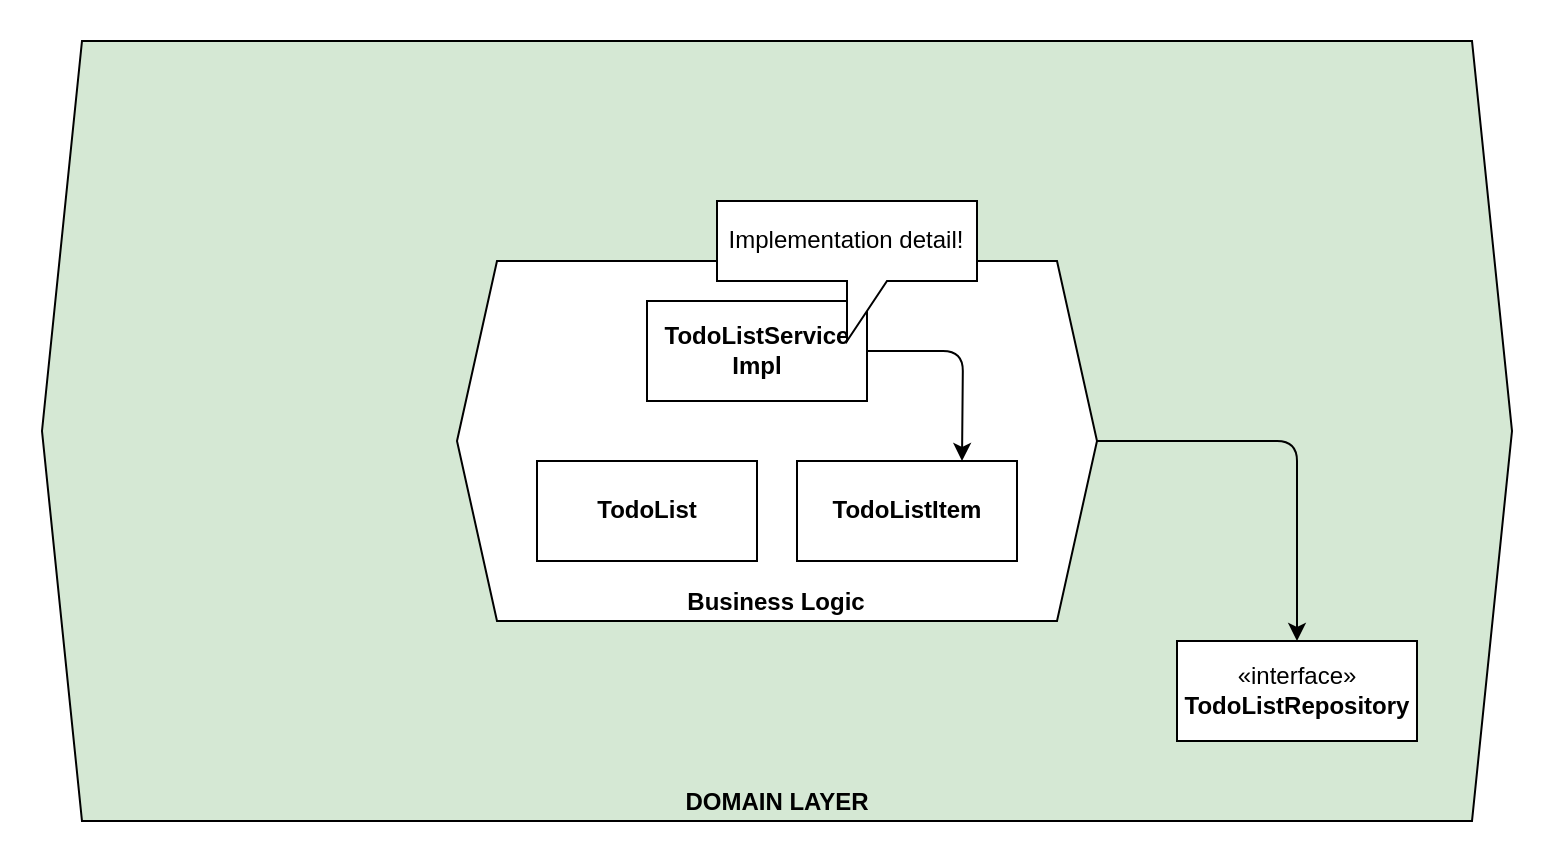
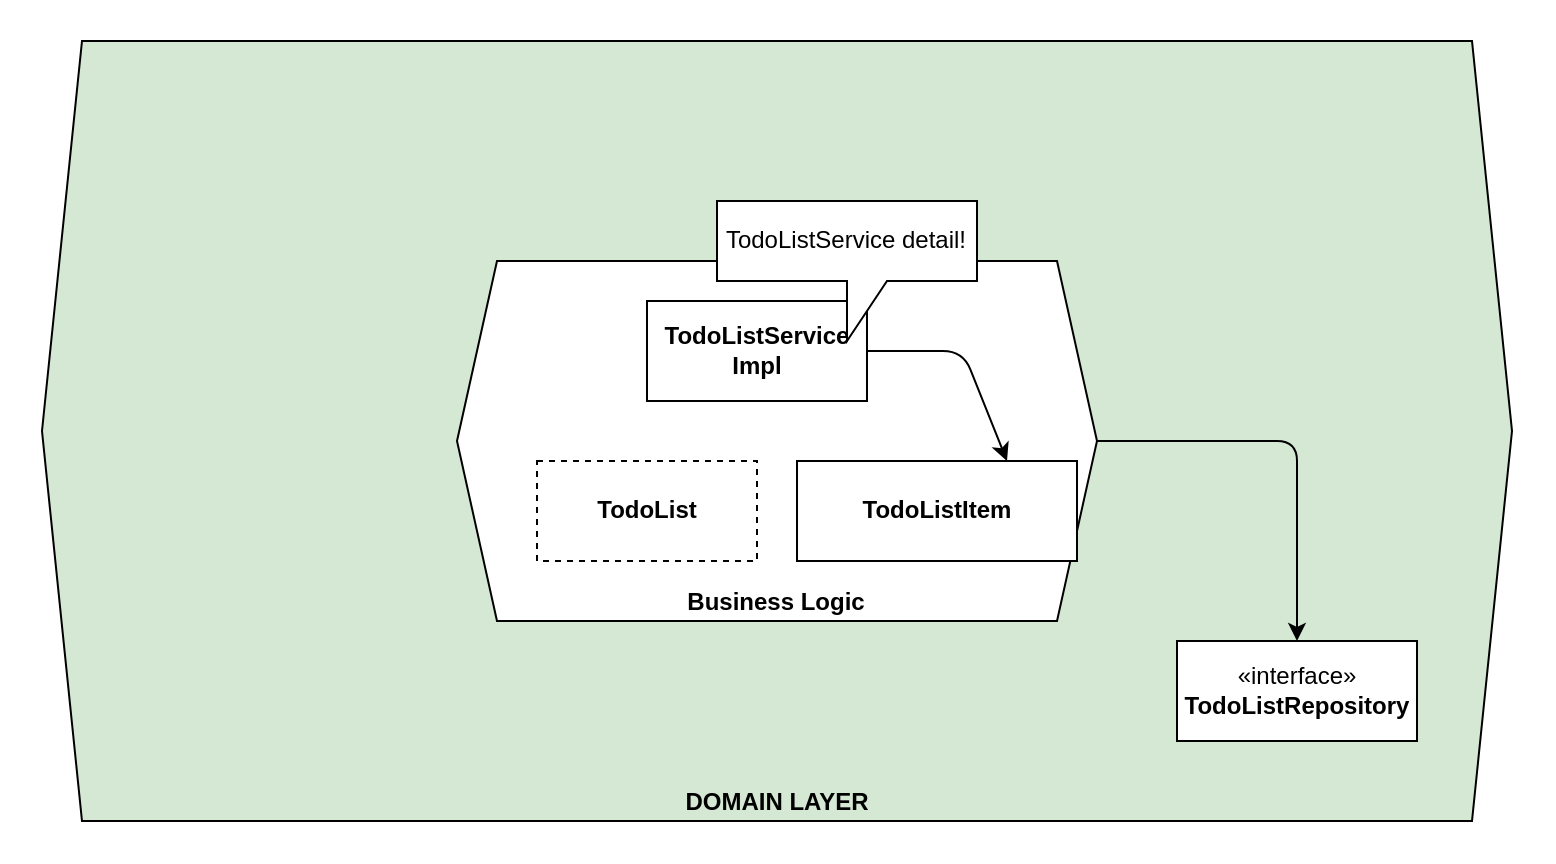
- <mxCell id="9" value="Implementation detail!" style="shape=callout;whiteSpace=wrap;html=1;perimeter=calloutPerimeter;" vertex="1" parent="1"><mxGeometry x="358" y="100" width="130" height="70" as="geometry" /></mxCell>
+ <mxCell id="9" value="TodoListService detail!" style="shape=callout;whiteSpace=wrap;html=1;perimeter=calloutPerimeter;" vertex="1" parent="1"><mxGeometry x="358" y="100" width="130" height="70" as="geometry" /></mxCell>
- <mxCell id="6" value="&lt;b&gt;TodoList&lt;/b&gt;" style="html=1;" vertex="1" parent="1"><mxGeometry x="268" y="230" width="110" height="50" as="geometry" /></mxCell>
+ <mxCell id="6" value="&lt;b&gt;TodoList&lt;/b&gt;" style="html=1;dashed=1;" vertex="1" parent="1"><mxGeometry x="268" y="230" width="110" height="50" as="geometry" /></mxCell>
- <mxCell id="5" value="&lt;b&gt;TodoListItem&lt;/b&gt;" style="html=1;" vertex="1" parent="1"><mxGeometry x="398" y="230" width="110" height="50" as="geometry" /></mxCell>
+ <mxCell id="5" value="&lt;b&gt;TodoListItem&lt;/b&gt;" style="html=1;" vertex="1" parent="1"><mxGeometry x="398" y="230" width="140" height="50" as="geometry" /></mxCell>
